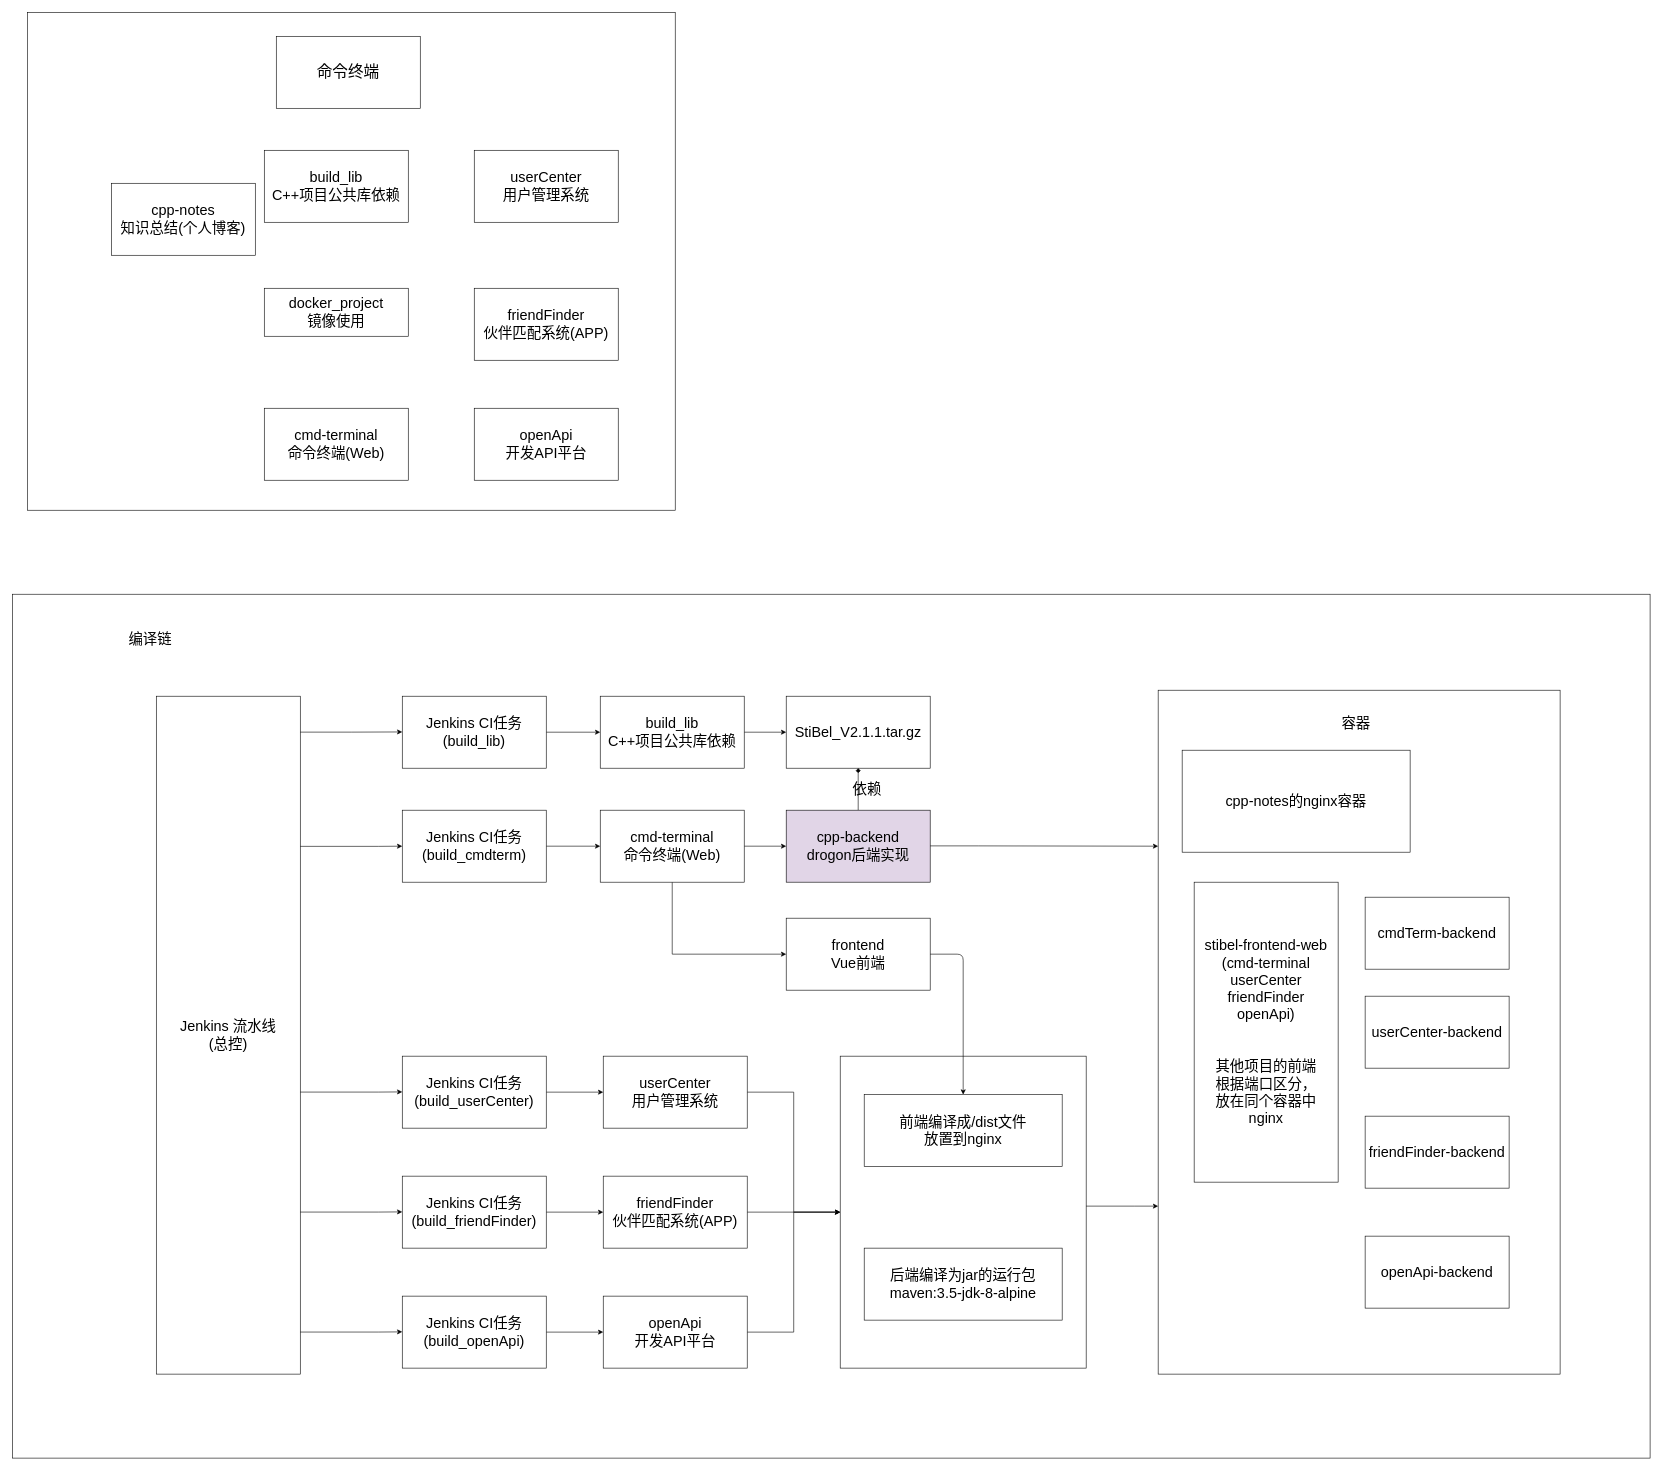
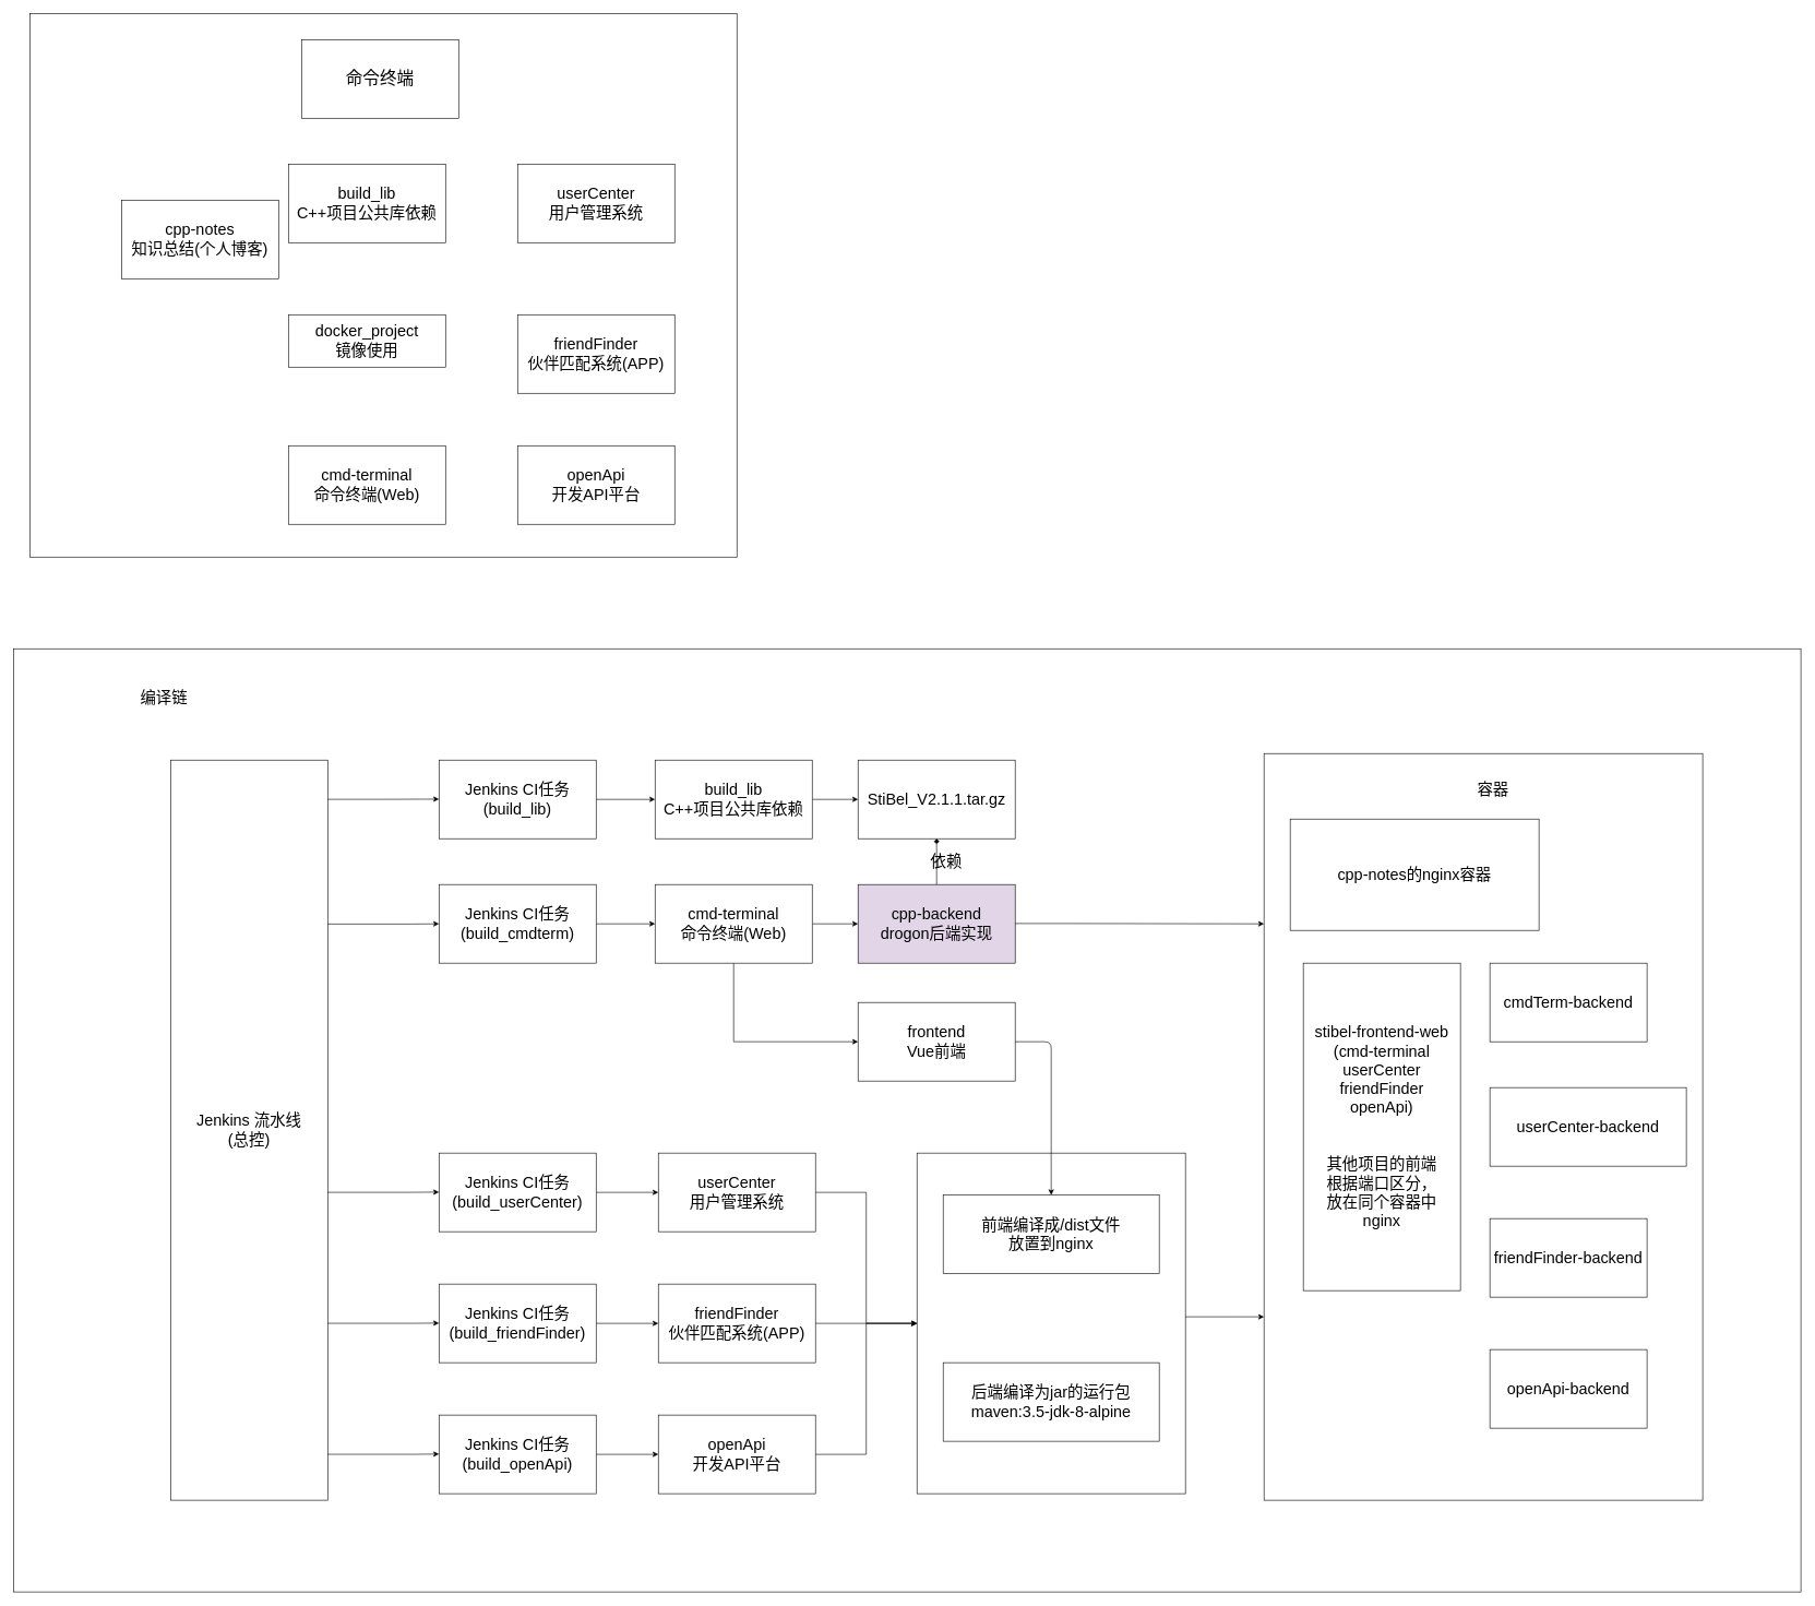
- <mxCell id="48" value="容器" style="text;html=1;strokeColor=none;fillColor=none;align=center;verticalAlign=middle;whiteSpace=wrap;rounded=0;fontSize=24;" vertex="1" parent="1"><mxGeometry x="2210" y="1180" width="100" height="50" as="geometry" /></mxCell>
+ <mxCell id="48" value="容器" style="text;html=1;strokeColor=none;fillColor=none;align=center;verticalAlign=middle;whiteSpace=wrap;rounded=0;fontSize=24;" vertex="1" parent="1"><mxGeometry x="2230" y="1180" width="100" height="50" as="geometry" /></mxCell>
- <mxCell id="53" value="cmdTerm-backend" style="rounded=0;whiteSpace=wrap;html=1;fontSize=24;" vertex="1" parent="1"><mxGeometry x="2275" y="1495" width="240" height="120" as="geometry" /></mxCell>
+ <mxCell id="53" value="cmdTerm-backend" style="rounded=0;whiteSpace=wrap;html=1;fontSize=24;" vertex="1" parent="1"><mxGeometry x="2275" y="1470" width="240" height="120" as="geometry" /></mxCell>
- <mxCell id="49" value="userCenter-backend" style="rounded=0;whiteSpace=wrap;html=1;fontSize=24;" vertex="1" parent="1"><mxGeometry x="2275" y="1660" width="240" height="120" as="geometry" /></mxCell>
+ <mxCell id="49" value="userCenter-backend" style="rounded=0;whiteSpace=wrap;html=1;fontSize=24;" vertex="1" parent="1"><mxGeometry x="2275" y="1660" width="300" height="120" as="geometry" /></mxCell>
